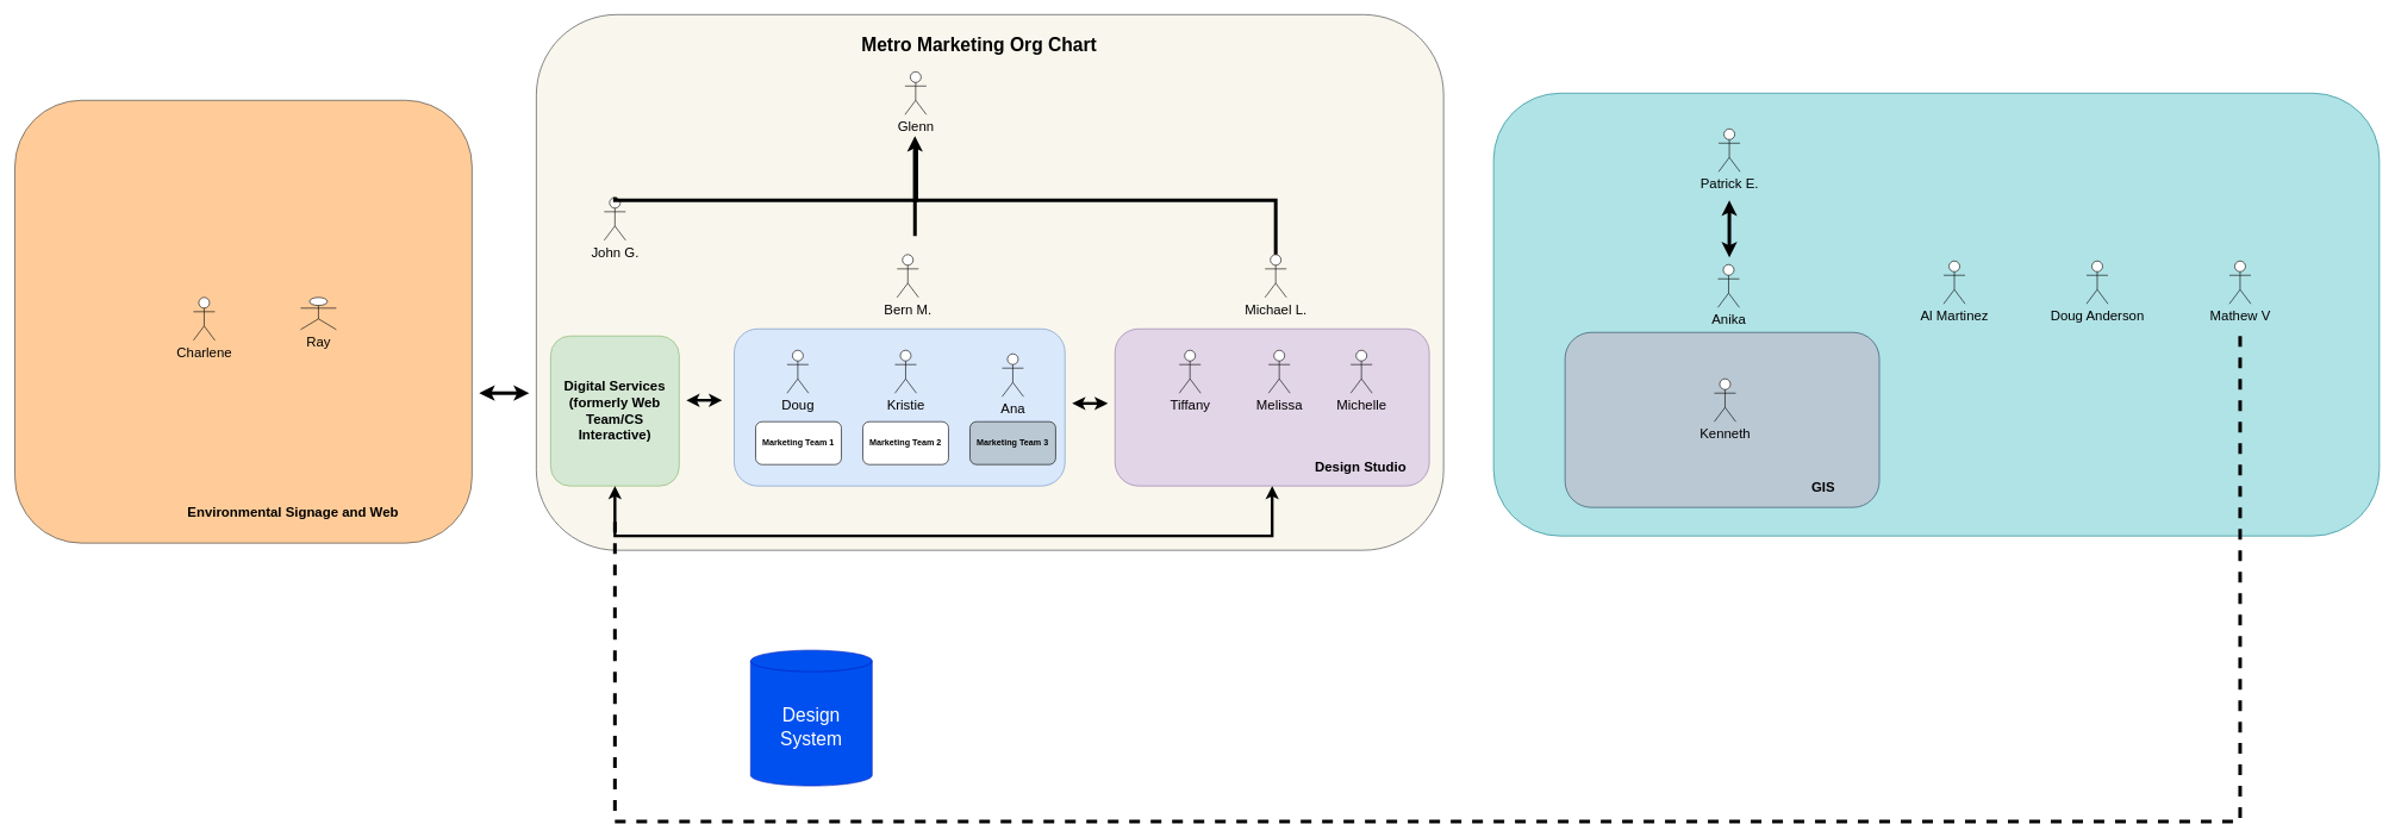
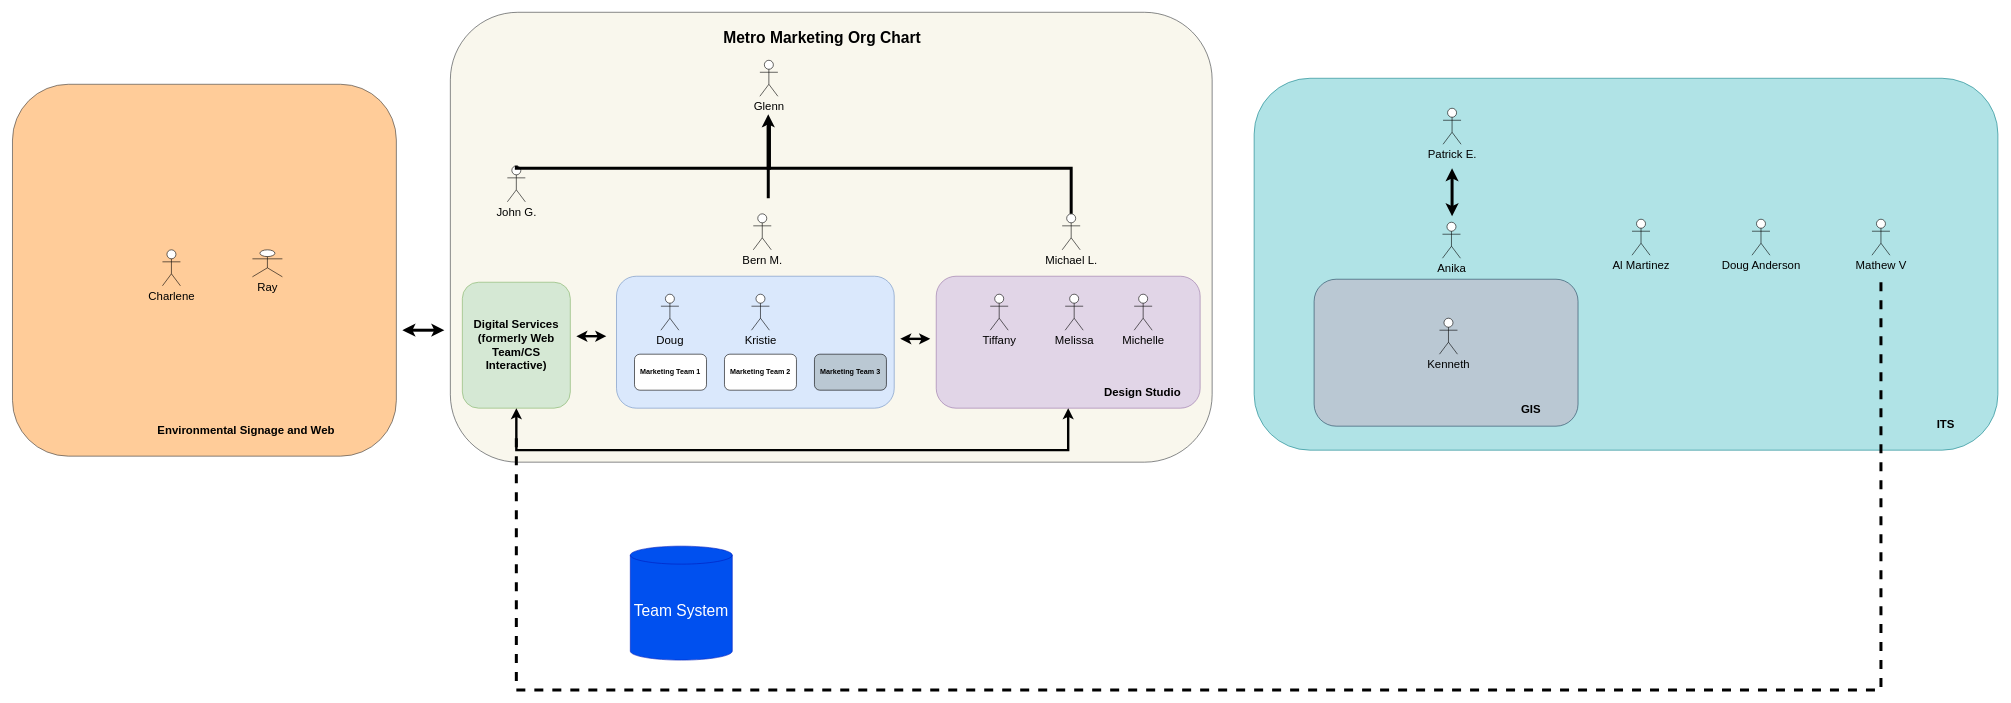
- <mxCell id="11" value="Ana" style="shape=umlActor;verticalLabelPosition=bottom;verticalAlign=top;html=1;outlineConnect=0;fontSize=19;" parent="1" vertex="1"><mxGeometry x="1402" y="495" width="30" height="60" as="geometry" /></mxCell>
+ <mxCell id="30" value="&lt;div align=&quot;right&quot;&gt;ITS&lt;/div&gt;" style="text;whiteSpace=wrap;html=1;fontSize=19;fontStyle=1;align=right;" vertex="1" parent="1"><mxGeometry x="3210" y="690" width="50" height="40" as="geometry" /></mxCell>
- <mxCell id="28" value="Design System" style="shape=cylinder3;whiteSpace=wrap;html=1;boundedLbl=1;backgroundOutline=1;size=15;fontSize=26;align=center;fillColor=#0050ef;strokeColor=#001DBC;fontColor=#ffffff;" vertex="1" parent="1"><mxGeometry x="1050" y="910" width="170" height="190" as="geometry" /></mxCell>
+ <mxCell id="28" value="Team System" style="shape=cylinder3;whiteSpace=wrap;html=1;boundedLbl=1;backgroundOutline=1;size=15;fontSize=26;align=center;fillColor=#0050ef;strokeColor=#001DBC;fontColor=#ffffff;" vertex="1" parent="1"><mxGeometry x="1050" y="910" width="170" height="190" as="geometry" /></mxCell>
